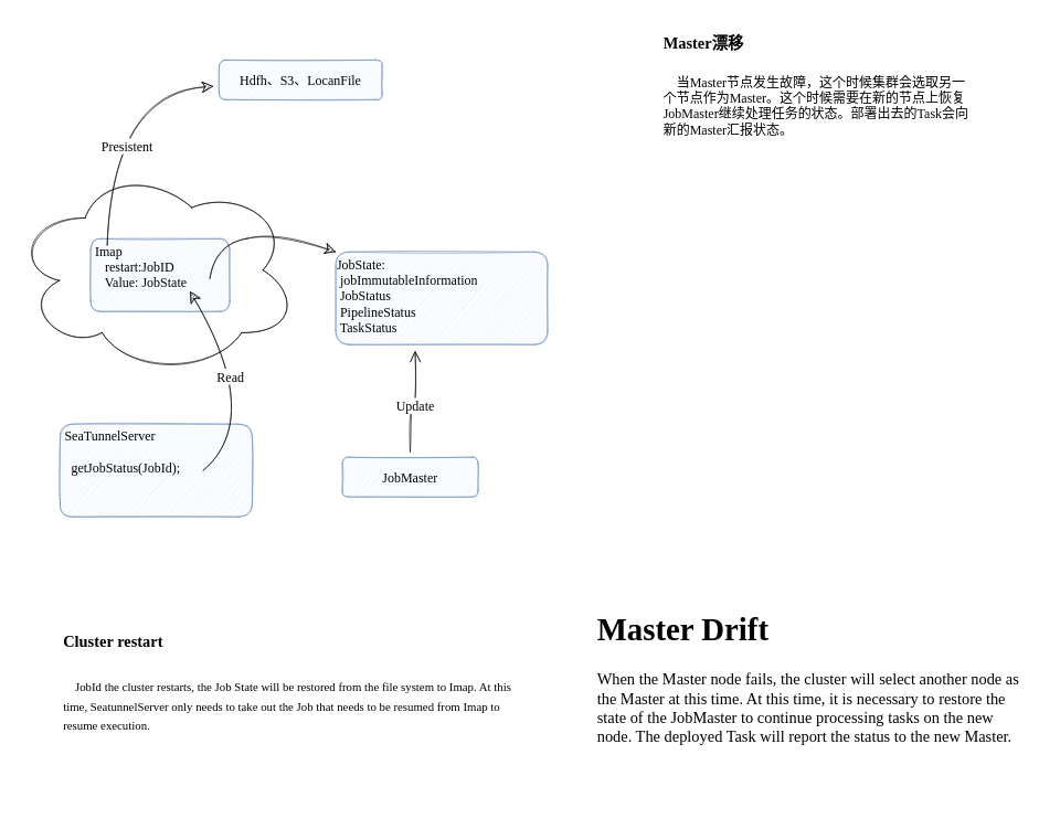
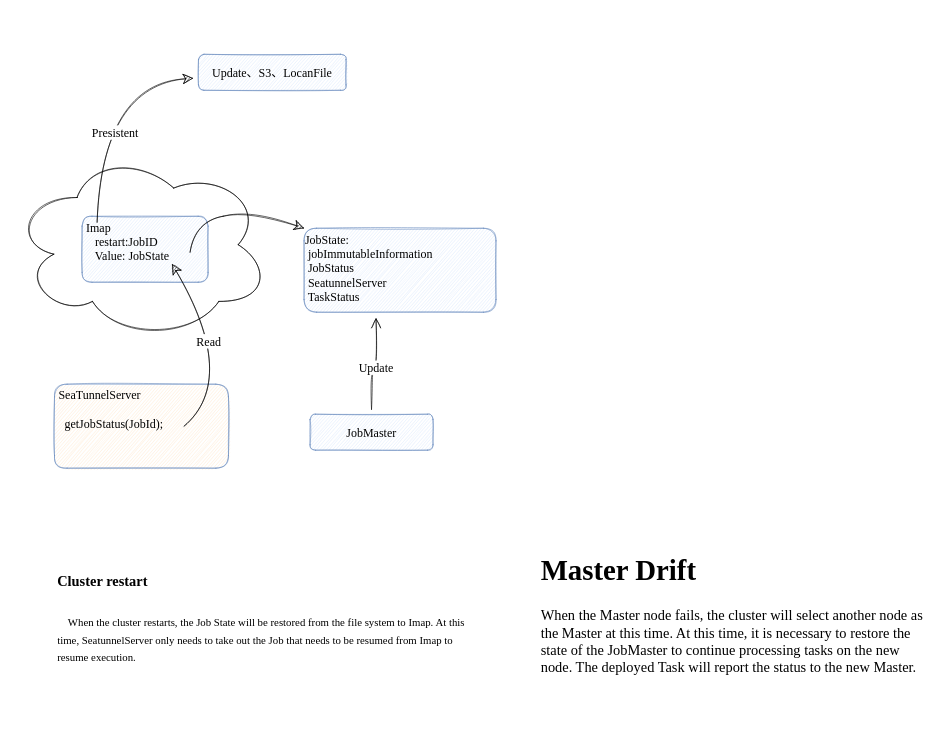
- <mxCell id="12" value="Hdfh、S3、LocanFile" style="rounded=1;whiteSpace=wrap;html=1;sketch=1;hachureGap=4;fontFamily=Architects Daughter;fontSource=https%3A%2F%2Ffonts.googleapis.com%2Fcss%3Ffamily%3DArchitects%2BDaughter;fontSize=20;fillColor=#dae8fc;strokeColor=#6c8ebf;" vertex="1" parent="1"><mxGeometry x="330" y="90" width="246" height="60" as="geometry" /></mxCell>
+ <mxCell id="12" value="Update、S3、LocanFile" style="rounded=1;whiteSpace=wrap;html=1;sketch=1;hachureGap=4;fontFamily=Architects Daughter;fontSource=https%3A%2F%2Ffonts.googleapis.com%2Fcss%3Ffamily%3DArchitects%2BDaughter;fontSize=20;fillColor=#dae8fc;strokeColor=#6c8ebf;" vertex="1" parent="1"><mxGeometry x="330" y="90" width="246" height="60" as="geometry" /></mxCell>
- <mxCell id="15" value="&lt;h1&gt;&lt;font style=&quot;font-size: 24px;&quot;&gt;Master漂移&lt;/font&gt;&lt;/h1&gt;&lt;div&gt;&amp;nbsp; &amp;nbsp; 当Master节点发生故障，这个时候集群会选取另一个节点作为Master。这个时候需要在新的节点上恢复JobMaster继续处理任务的状态。部署出去的Task会向新的Master汇报状态。&lt;/div&gt;" style="text;html=1;strokeColor=none;fillColor=none;spacing=5;spacingTop=-20;whiteSpace=wrap;overflow=hidden;rounded=0;sketch=1;hachureGap=4;fontFamily=Architects Daughter;fontSource=https%3A%2F%2Ffonts.googleapis.com%2Fcss%3Ffamily%3DArchitects%2BDaughter;fontSize=20;" vertex="1" parent="1"><mxGeometry x="996" y="20" width="480" height="250" as="geometry" /></mxCell>
- <mxCell id="4" value="JobState:&lt;br&gt;&lt;span style=&quot;&quot;&gt; &lt;/span&gt;&lt;span style=&quot;text-align: center;&quot;&gt;&lt;span style=&quot;white-space: pre;&quot;&gt; &lt;/span&gt;jobImmutableInformation&lt;br&gt;&lt;span style=&quot;white-space: pre;&quot;&gt; &lt;/span&gt;JobStatus&lt;br&gt;&lt;span style=&quot;white-space: pre;&quot;&gt; &lt;/span&gt;PipelineStatus&lt;br&gt;&lt;span style=&quot;white-space: pre;&quot;&gt; &lt;/span&gt;TaskStatus&lt;br&gt;&lt;/span&gt;" style="rounded=1;whiteSpace=wrap;html=1;sketch=1;hachureGap=4;fontFamily=Architects Daughter;fontSource=https%3A%2F%2Ffonts.googleapis.com%2Fcss%3Ffamily%3DArchitects%2BDaughter;fontSize=20;align=left;verticalAlign=top;fillColor=#dae8fc;strokeColor=#6c8ebf;" vertex="1" parent="1"><mxGeometry x="506" y="380" width="320" height="140" as="geometry" /></mxCell>
+ <mxCell id="4" value="JobState:&lt;br&gt;&lt;span style=&quot;&quot;&gt; &lt;/span&gt;&lt;span style=&quot;text-align: center;&quot;&gt;&lt;span style=&quot;white-space: pre;&quot;&gt; &lt;/span&gt;jobImmutableInformation&lt;br&gt;&lt;span style=&quot;white-space: pre;&quot;&gt; &lt;/span&gt;JobStatus&lt;br&gt;&lt;span style=&quot;white-space: pre;&quot;&gt; &lt;/span&gt;SeatunnelServer&lt;br&gt;&lt;span style=&quot;white-space: pre;&quot;&gt; &lt;/span&gt;TaskStatus&lt;br&gt;&lt;/span&gt;" style="rounded=1;whiteSpace=wrap;html=1;sketch=1;hachureGap=4;fontFamily=Architects Daughter;fontSource=https%3A%2F%2Ffonts.googleapis.com%2Fcss%3Ffamily%3DArchitects%2BDaughter;fontSize=20;align=left;verticalAlign=top;fillColor=#dae8fc;strokeColor=#6c8ebf;" vertex="1" parent="1"><mxGeometry x="506" y="380" width="320" height="140" as="geometry" /></mxCell>
- <mxCell id="9" value="&amp;nbsp;SeaTunnelServer&lt;br&gt;&lt;br&gt;&amp;nbsp; &amp;nbsp;getJobStatus(JobId);" style="rounded=1;whiteSpace=wrap;html=1;sketch=1;hachureGap=4;fontFamily=Architects Daughter;fontSource=https%3A%2F%2Ffonts.googleapis.com%2Fcss%3Ffamily%3DArchitects%2BDaughter;fontSize=20;align=left;verticalAlign=top;fillColor=#dae8fc;strokeColor=#6c8ebf;" vertex="1" parent="1"><mxGeometry x="90" y="640" width="290" height="140" as="geometry" /></mxCell>
+ <mxCell id="9" value="&amp;nbsp;SeaTunnelServer&lt;br&gt;&lt;br&gt;&amp;nbsp; &amp;nbsp;getJobStatus(JobId);" style="rounded=1;whiteSpace=wrap;html=1;sketch=1;hachureGap=4;fontFamily=Architects Daughter;fontSource=https%3A%2F%2Ffonts.googleapis.com%2Fcss%3Ffamily%3DArchitects%2BDaughter;fontSize=20;align=left;verticalAlign=top;fillColor=#ffe6cc;strokeColor=#6c8ebf;" vertex="1" parent="1"><mxGeometry x="90" y="640" width="290" height="140" as="geometry" /></mxCell>
- <mxCell id="16" value="&lt;h1&gt;&lt;font style=&quot;font-size: 24px;&quot;&gt;Cluster restart&lt;/font&gt;&lt;/h1&gt;&lt;p&gt;&lt;font style=&quot;font-size: 18px;&quot;&gt;&amp;nbsp; &amp;nbsp; JobId the cluster restarts, the Job State will be restored from the file system to Imap. At this time, SeatunnelServer only needs to take out the Job that needs to be resumed from Imap to resume execution.&lt;/font&gt;&lt;br&gt;&lt;/p&gt;" style="text;html=1;strokeColor=none;fillColor=none;spacing=5;spacingTop=-20;whiteSpace=wrap;overflow=hidden;rounded=0;sketch=1;hachureGap=4;fontFamily=Architects Daughter;fontSource=https%3A%2F%2Ffonts.googleapis.com%2Fcss%3Ffamily%3DArchitects%2BDaughter;fontSize=24;" vertex="1" parent="1"><mxGeometry x="90" y="910" width="710" height="280" as="geometry" /></mxCell>
+ <mxCell id="16" value="&lt;h1&gt;&lt;font style=&quot;font-size: 24px;&quot;&gt;Cluster restart&lt;/font&gt;&lt;/h1&gt;&lt;p&gt;&lt;font style=&quot;font-size: 18px;&quot;&gt;&amp;nbsp; &amp;nbsp; When the cluster restarts, the Job State will be restored from the file system to Imap. At this time, SeatunnelServer only needs to take out the Job that needs to be resumed from Imap to resume execution.&lt;/font&gt;&lt;br&gt;&lt;/p&gt;" style="text;html=1;strokeColor=none;fillColor=none;spacing=5;spacingTop=-20;whiteSpace=wrap;overflow=hidden;rounded=0;sketch=1;hachureGap=4;fontFamily=Architects Daughter;fontSource=https%3A%2F%2Ffonts.googleapis.com%2Fcss%3Ffamily%3DArchitects%2BDaughter;fontSize=24;" vertex="1" parent="1"><mxGeometry x="90" y="910" width="710" height="280" as="geometry" /></mxCell>
